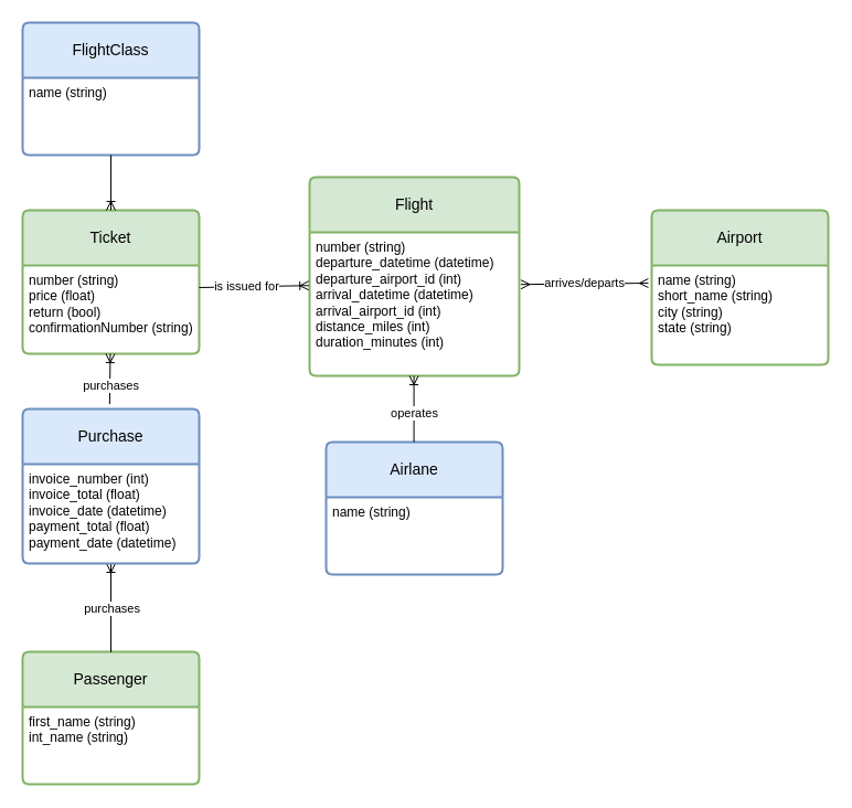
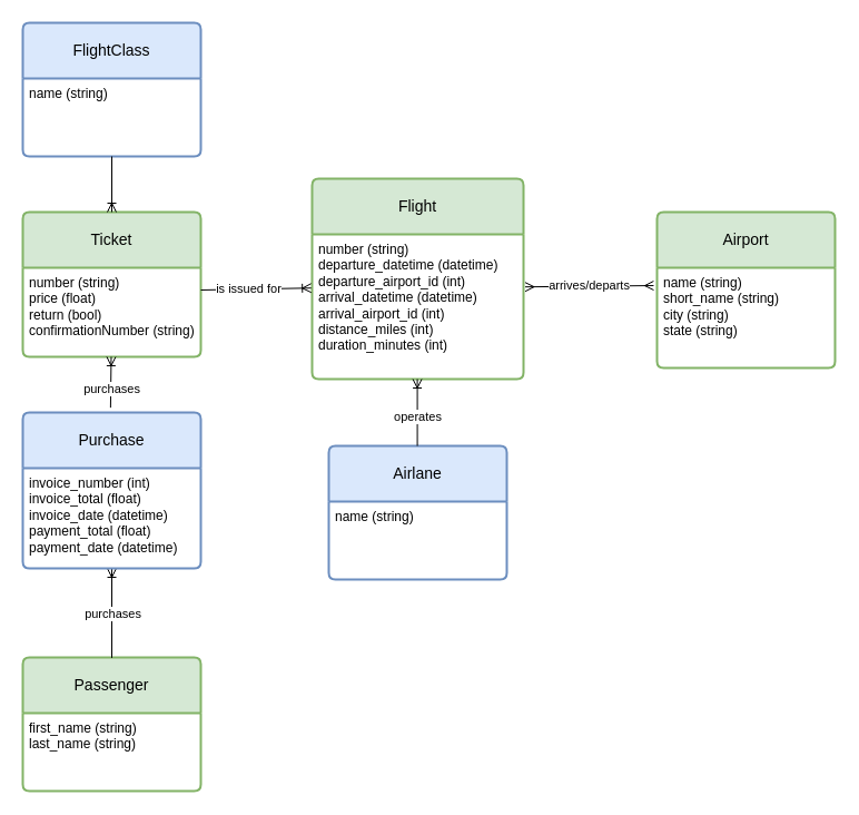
- <mxCell id="5" value="first_name (string)&lt;br&gt;int_name (string)" style="align=left;strokeColor=none;fillColor=none;spacingLeft=4;fontSize=12;verticalAlign=top;resizable=0;rotatable=0;part=1;html=1;" parent="4" vertex="1"><mxGeometry y="50" width="160" height="70" as="geometry" /></mxCell>
+ <mxCell id="5" value="first_name (string)&lt;br&gt;last_name (string)" style="align=left;strokeColor=none;fillColor=none;spacingLeft=4;fontSize=12;verticalAlign=top;resizable=0;rotatable=0;part=1;html=1;" parent="4" vertex="1"><mxGeometry y="50" width="160" height="70" as="geometry" /></mxCell>
